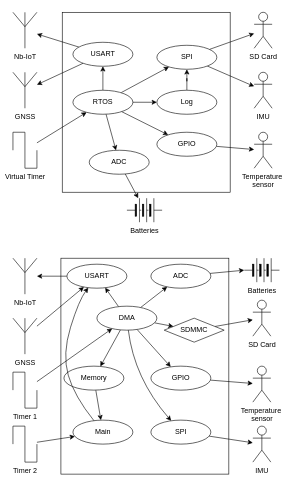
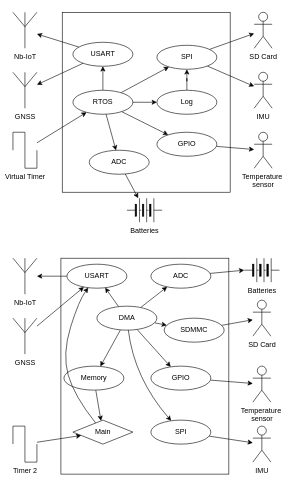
- <mxCell id="57" value="SDMMC" style="rhombus;whiteSpace=wrap;html=1;" parent="1" vertex="1"><mxGeometry x="273" y="530" width="100" height="40" as="geometry" /></mxCell>
+ <mxCell id="57" value="SDMMC" style="ellipse;whiteSpace=wrap;html=1;" parent="1" vertex="1"><mxGeometry x="273" y="530" width="100" height="40" as="geometry" /></mxCell>
- <mxCell id="52" style="rounded=0;orthogonalLoop=1;jettySize=auto;html=1;" parent="1" source="29" target="49" edge="1"><mxGeometry relative="1" as="geometry" /></mxCell>
- <mxCell id="29" value="Timer 1" style="pointerEvents=1;verticalLabelPosition=bottom;shadow=0;dashed=0;align=center;html=1;verticalAlign=top;shape=mxgraph.electrical.waveforms.square_wave;" parent="1" vertex="1"><mxGeometry x="20.81" y="620" width="40" height="60" as="geometry" /></mxCell>
- <mxCell id="55" value="Main" style="ellipse;whiteSpace=wrap;html=1;" parent="1" vertex="1"><mxGeometry x="120.81" y="700" width="100" height="40" as="geometry" /></mxCell>
+ <mxCell id="55" value="Main" style="rhombus;whiteSpace=wrap;html=1;" parent="1" vertex="1"><mxGeometry x="120.81" y="700" width="100" height="40" as="geometry" /></mxCell>
